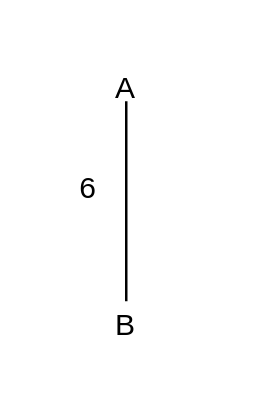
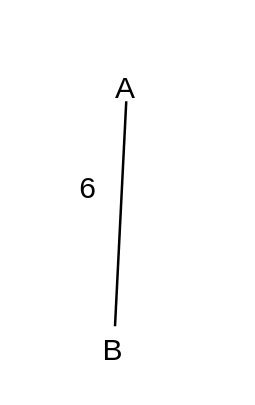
- <mxCell id="4" value="B" style="text;html=1;align=center;verticalAlign=middle;whiteSpace=wrap;rounded=0;" vertex="1" parent="1"><mxGeometry x="20" y="120" width="60" height="20" as="geometry" /></mxCell>
+ <mxCell id="4" value="B" style="text;html=1;align=center;verticalAlign=middle;whiteSpace=wrap;rounded=0;" vertex="1" parent="1"><mxGeometry x="15" y="130" width="60" height="20" as="geometry" /></mxCell>
